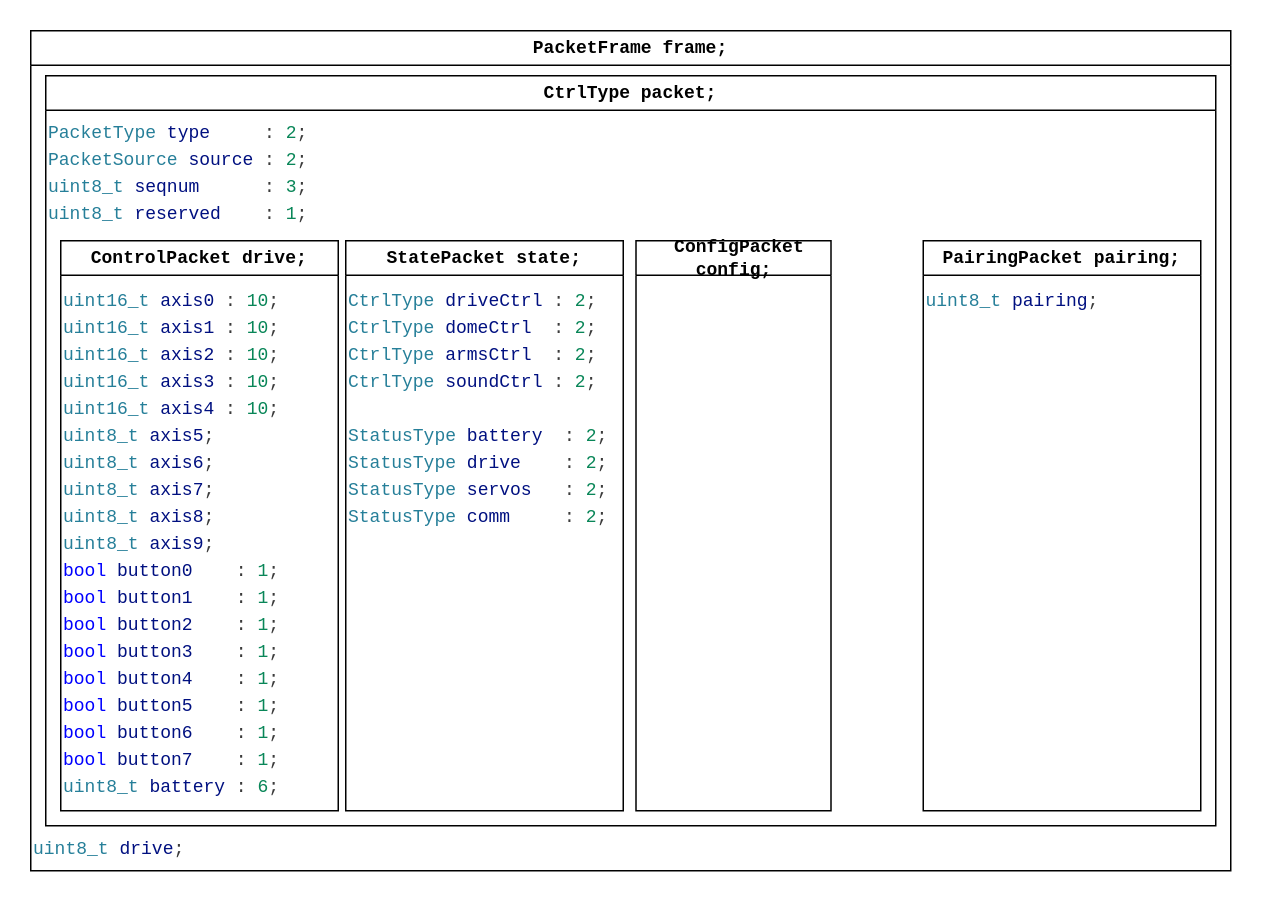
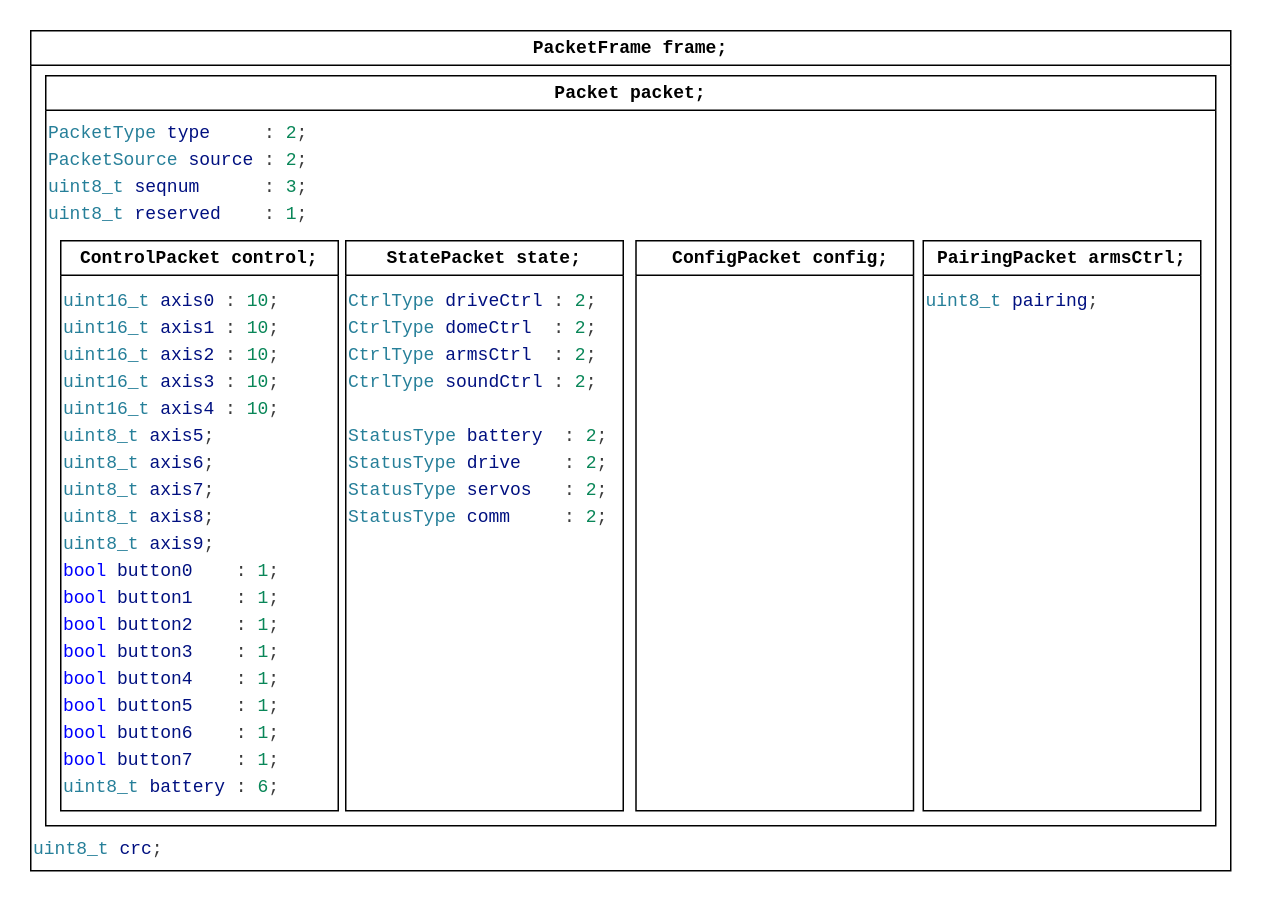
- <mxCell id="3" value="CtrlType packet;" style="swimlane;whiteSpace=wrap;html=1;fontFamily=Courier New;" vertex="1" parent="2"><mxGeometry x="10" y="30" width="780" height="500" as="geometry" /></mxCell>
+ <mxCell id="3" value="Packet packet;" style="swimlane;whiteSpace=wrap;html=1;fontFamily=Courier New;" vertex="1" parent="2"><mxGeometry x="10" y="30" width="780" height="500" as="geometry" /></mxCell>
- <mxCell id="5" value="ControlPacket drive;" style="swimlane;whiteSpace=wrap;html=1;fontFamily=Courier New;startSize=23;" vertex="1" parent="3"><mxGeometry x="10" y="110" width="185" height="380" as="geometry" /></mxCell>
+ <mxCell id="5" value="ControlPacket control;" style="swimlane;whiteSpace=wrap;html=1;fontFamily=Courier New;startSize=23;" vertex="1" parent="3"><mxGeometry x="10" y="110" width="185" height="380" as="geometry" /></mxCell>
- <mxCell id="9" value="PairingPacket pairing;" style="swimlane;whiteSpace=wrap;html=1;fontFamily=Courier New;startSize=23;" vertex="1" parent="3"><mxGeometry x="585" y="110" width="185" height="380" as="geometry" /></mxCell>
+ <mxCell id="9" value="PairingPacket armsCtrl;" style="swimlane;whiteSpace=wrap;html=1;fontFamily=Courier New;startSize=23;" vertex="1" parent="3"><mxGeometry x="585" y="110" width="185" height="380" as="geometry" /></mxCell>
- <mxCell id="8" value="&amp;nbsp;ConfigPacket config;" style="swimlane;whiteSpace=wrap;html=1;fontFamily=Courier New;startSize=23;" vertex="1" parent="3"><mxGeometry x="393.5" y="110" width="130" height="380" as="geometry" /></mxCell>
+ <mxCell id="8" value="&amp;nbsp;ConfigPacket config;" style="swimlane;whiteSpace=wrap;html=1;fontFamily=Courier New;startSize=23;" vertex="1" parent="3"><mxGeometry x="393.5" y="110" width="185" height="380" as="geometry" /></mxCell>
- <mxCell id="12" value="&lt;div style=&quot;color: rgb(59, 59, 59); background-color: rgb(255, 255, 255); font-family: Menlo, Monaco, &amp;quot;Courier New&amp;quot;, monospace; line-height: 18px; white-space: pre;&quot;&gt;&lt;span style=&quot;color: #267f99;&quot;&gt;uint8_t&lt;/span&gt; &lt;span style=&quot;color: #001080;&quot;&gt;drive&lt;/span&gt;;&lt;/div&gt;" style="text;html=1;align=left;verticalAlign=middle;whiteSpace=wrap;rounded=0;fontFamily=Courier New;" vertex="1" parent="2"><mxGeometry y="530" width="240" height="30" as="geometry" /></mxCell>
+ <mxCell id="12" value="&lt;div style=&quot;color: rgb(59, 59, 59); background-color: rgb(255, 255, 255); font-family: Menlo, Monaco, &amp;quot;Courier New&amp;quot;, monospace; line-height: 18px; white-space: pre;&quot;&gt;&lt;span style=&quot;color: #267f99;&quot;&gt;uint8_t&lt;/span&gt; &lt;span style=&quot;color: #001080;&quot;&gt;crc&lt;/span&gt;;&lt;/div&gt;" style="text;html=1;align=left;verticalAlign=middle;whiteSpace=wrap;rounded=0;fontFamily=Courier New;" vertex="1" parent="2"><mxGeometry y="530" width="240" height="30" as="geometry" /></mxCell>
